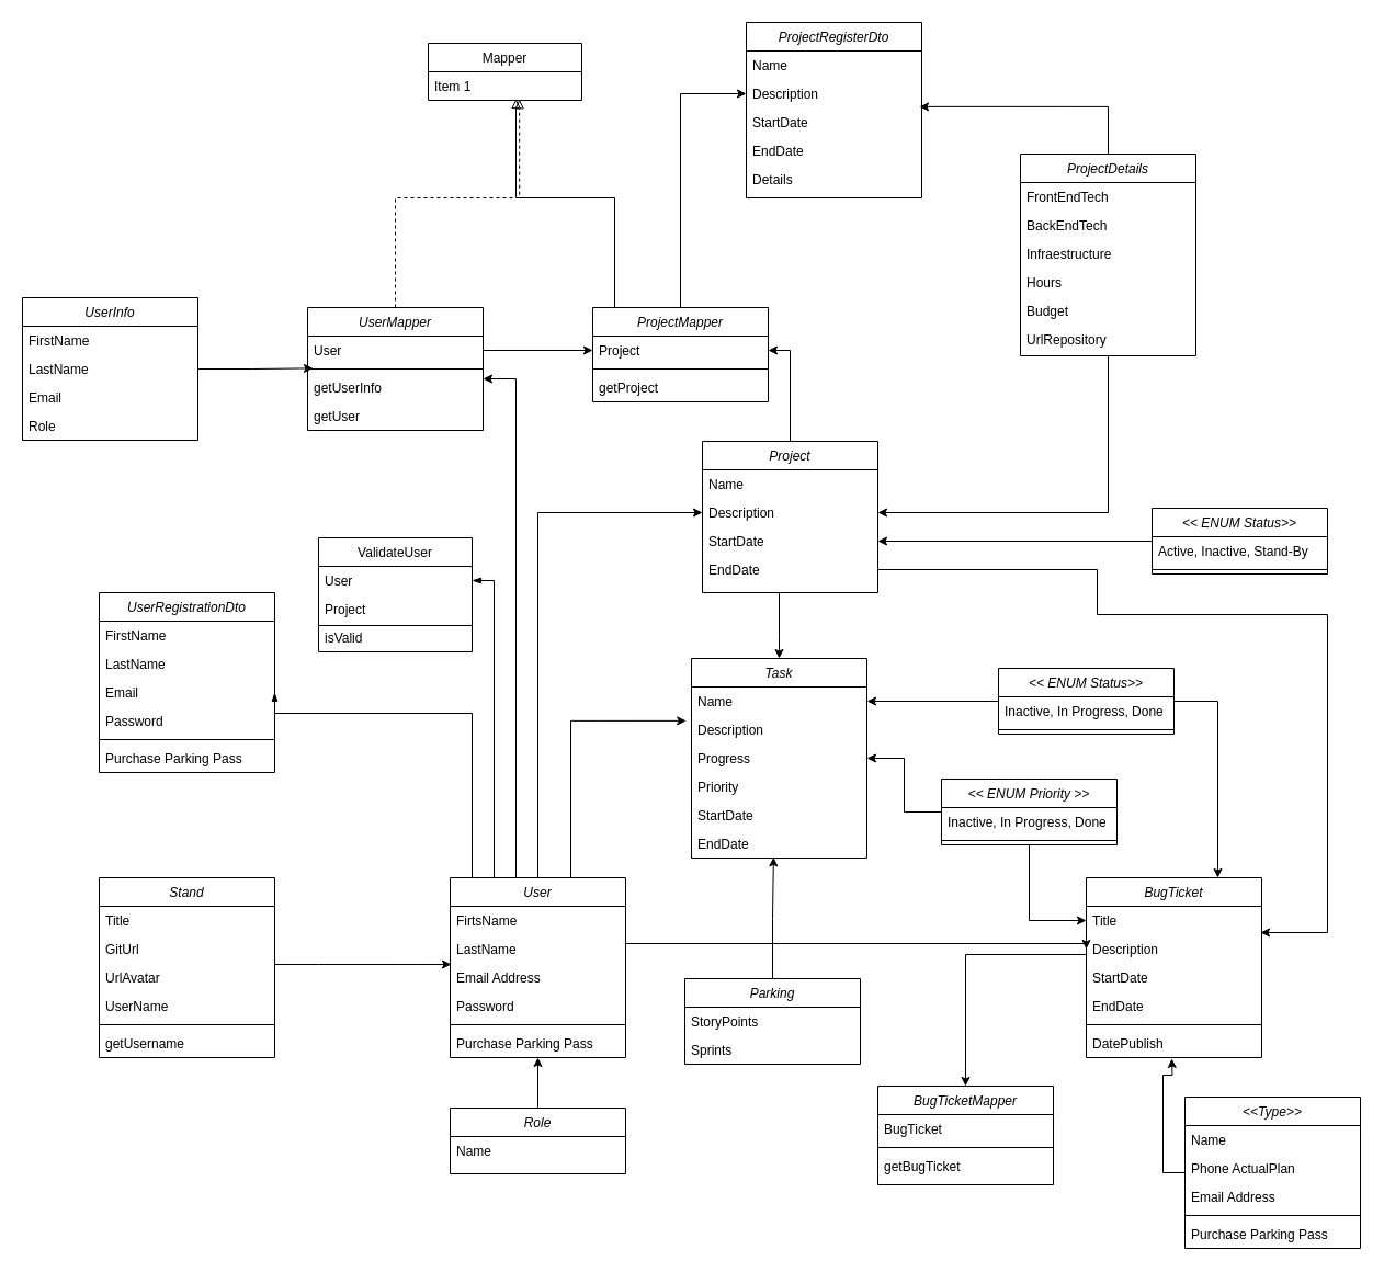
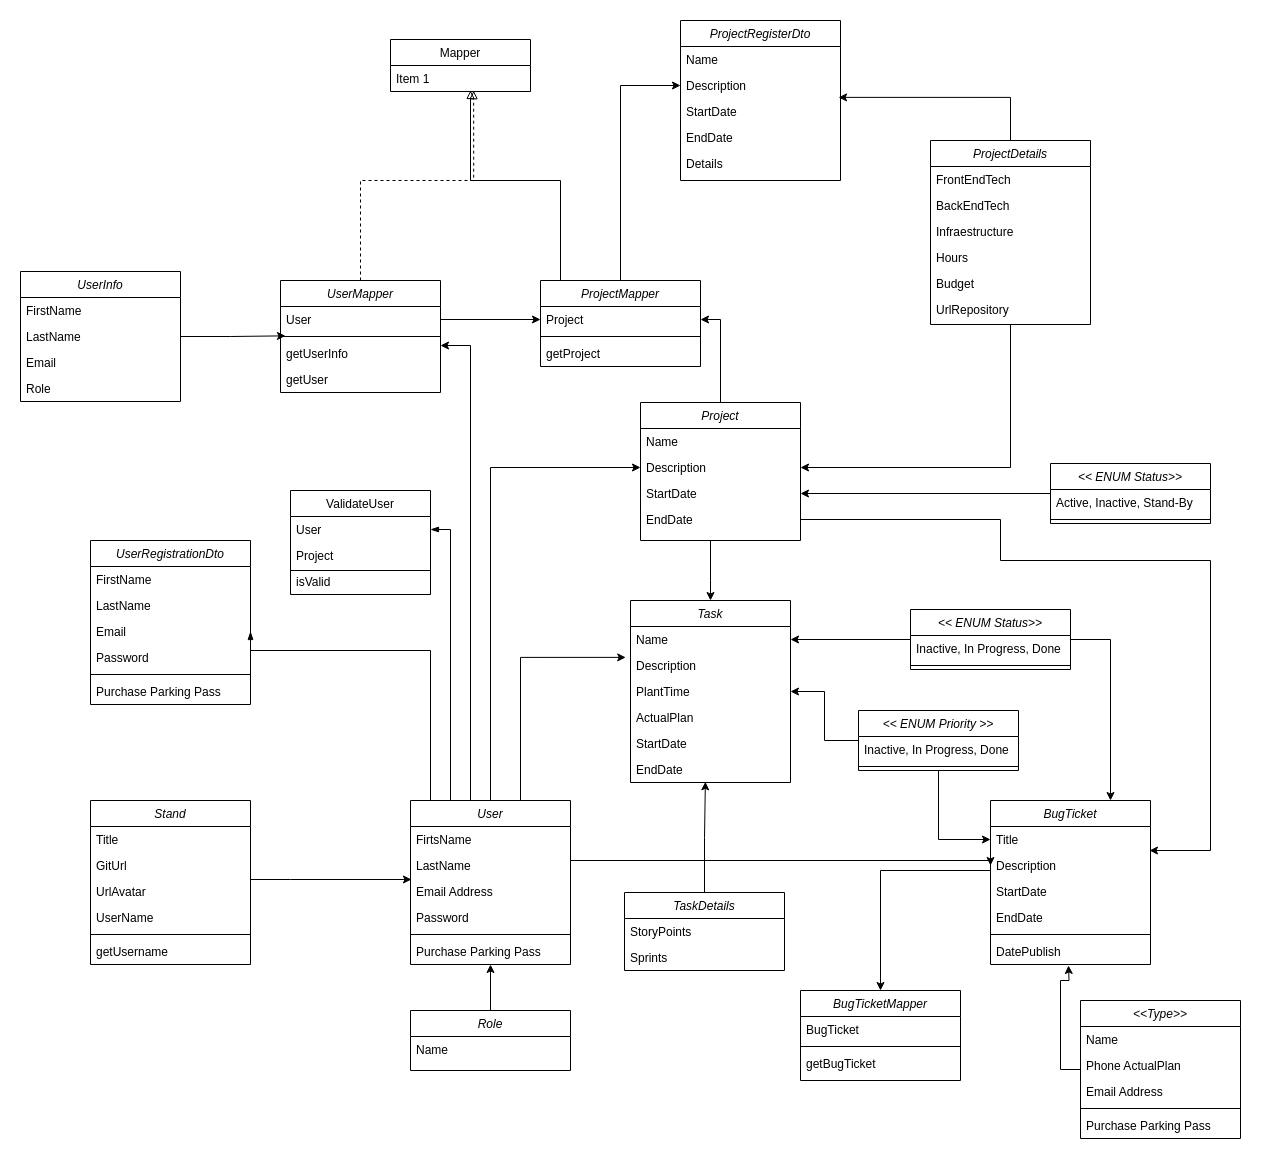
- <mxCell id="12" value="Progress" style="text;align=left;verticalAlign=top;spacingLeft=4;spacingRight=4;overflow=hidden;rotatable=0;points=[[0,0.5],[1,0.5]];portConstraint=eastwest;rounded=0;shadow=0;html=0;" parent="9" vertex="1"><mxGeometry y="78" width="160" height="26" as="geometry" /></mxCell>
+ <mxCell id="12" value="PlantTime" style="text;align=left;verticalAlign=top;spacingLeft=4;spacingRight=4;overflow=hidden;rotatable=0;points=[[0,0.5],[1,0.5]];portConstraint=eastwest;rounded=0;shadow=0;html=0;" parent="9" vertex="1"><mxGeometry y="78" width="160" height="26" as="geometry" /></mxCell>
- <mxCell id="13" value="Priority" style="text;align=left;verticalAlign=top;spacingLeft=4;spacingRight=4;overflow=hidden;rotatable=0;points=[[0,0.5],[1,0.5]];portConstraint=eastwest;rounded=0;shadow=0;html=0;" vertex="1" parent="9"><mxGeometry y="104" width="160" height="26" as="geometry" /></mxCell>
+ <mxCell id="13" value="ActualPlan" style="text;align=left;verticalAlign=top;spacingLeft=4;spacingRight=4;overflow=hidden;rotatable=0;points=[[0,0.5],[1,0.5]];portConstraint=eastwest;rounded=0;shadow=0;html=0;" vertex="1" parent="9"><mxGeometry y="104" width="160" height="26" as="geometry" /></mxCell>
- <mxCell id="116" value="Parking" style="swimlane;fontStyle=2;align=center;verticalAlign=top;childLayout=stackLayout;horizontal=1;startSize=26;horizontalStack=0;resizeParent=1;resizeLast=0;collapsible=1;marginBottom=0;rounded=0;shadow=0;strokeWidth=1;" vertex="1" parent="1"><mxGeometry x="624" y="892" width="160" height="78" as="geometry"><mxRectangle x="230" y="140" width="160" height="26" as="alternateBounds" /></mxGeometry></mxCell>
+ <mxCell id="116" value="TaskDetails" style="swimlane;fontStyle=2;align=center;verticalAlign=top;childLayout=stackLayout;horizontal=1;startSize=26;horizontalStack=0;resizeParent=1;resizeLast=0;collapsible=1;marginBottom=0;rounded=0;shadow=0;strokeWidth=1;" vertex="1" parent="1"><mxGeometry x="624" y="892" width="160" height="78" as="geometry"><mxRectangle x="230" y="140" width="160" height="26" as="alternateBounds" /></mxGeometry></mxCell>
